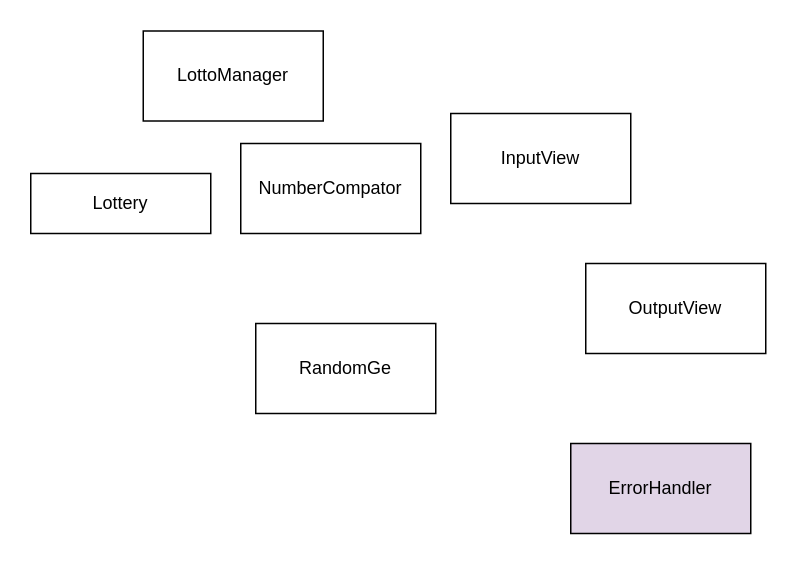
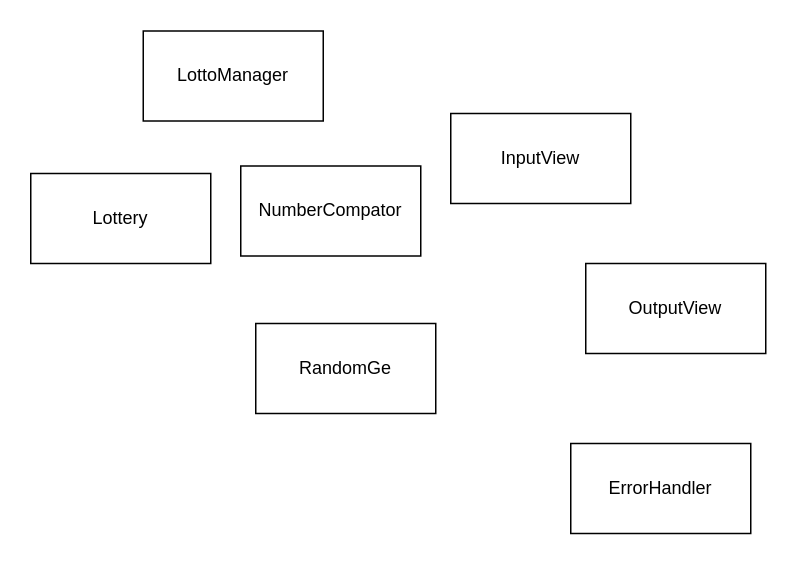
- <mxCell id="4" value="NumberCompator" style="whiteSpace=wrap;html=1;" vertex="1" parent="1"><mxGeometry x="160" y="95" width="120" height="60" as="geometry" /></mxCell>
+ <mxCell id="4" value="NumberCompator" style="whiteSpace=wrap;html=1;" vertex="1" parent="1"><mxGeometry x="160" y="110" width="120" height="60" as="geometry" /></mxCell>
- <mxCell id="3" value="Lottery" style="whiteSpace=wrap;html=1;" vertex="1" parent="1"><mxGeometry x="20" y="115" width="120" height="40" as="geometry" /></mxCell>
+ <mxCell id="3" value="Lottery" style="whiteSpace=wrap;html=1;" vertex="1" parent="1"><mxGeometry x="20" y="115" width="120" height="60" as="geometry" /></mxCell>
- <mxCell id="8" value="ErrorHandler" style="whiteSpace=wrap;html=1;fillColor=#e1d5e7;" vertex="1" parent="1"><mxGeometry x="380" y="295" width="120" height="60" as="geometry" /></mxCell>
+ <mxCell id="8" value="ErrorHandler" style="whiteSpace=wrap;html=1;" vertex="1" parent="1"><mxGeometry x="380" y="295" width="120" height="60" as="geometry" /></mxCell>
